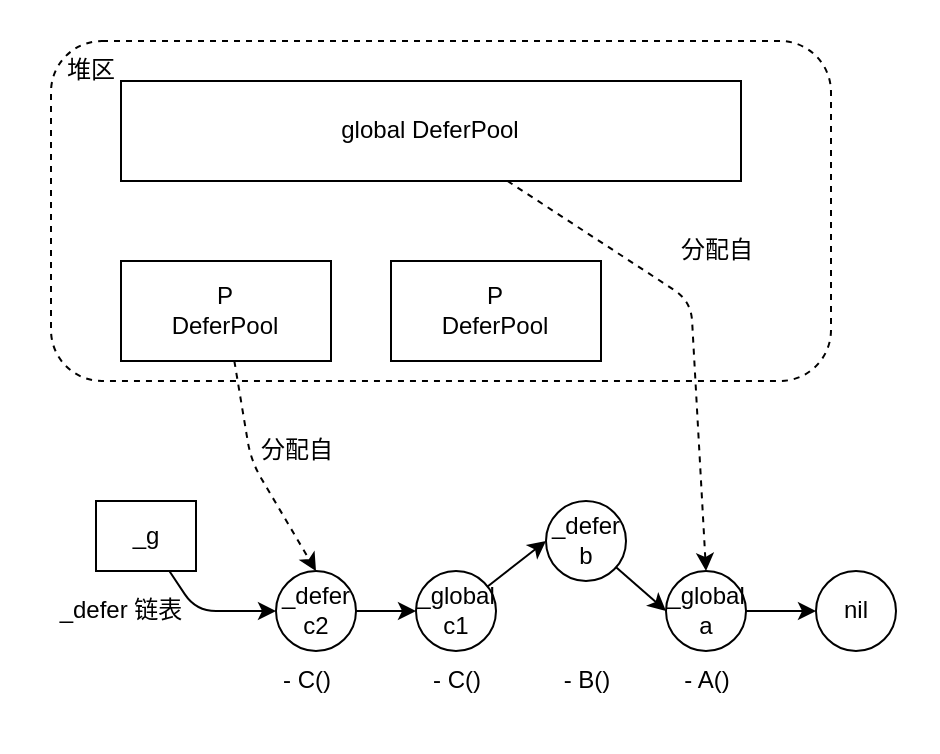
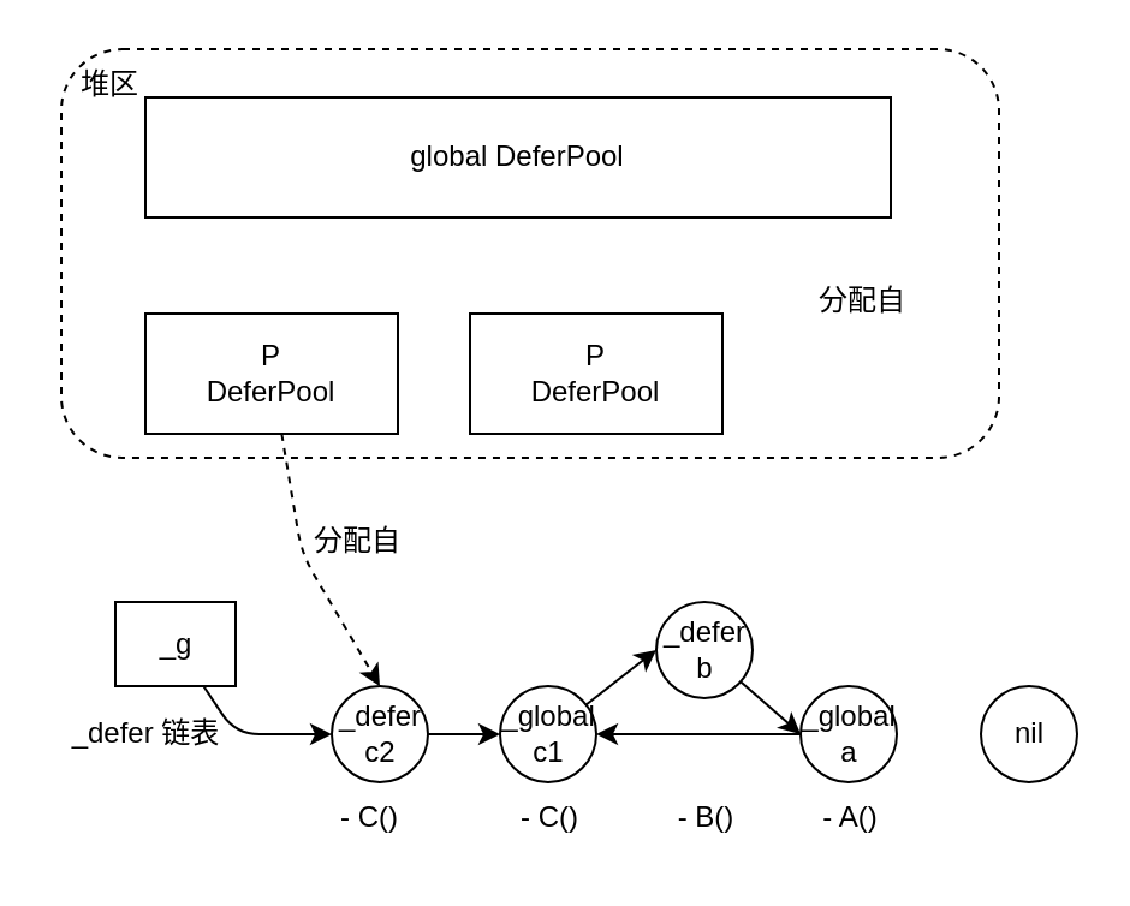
- <mxCell id="21" style="edgeStyle=none;html=1;entryX=0.5;entryY=0;entryDx=0;entryDy=0;dashed=1;" edge="1" parent="1" source="22" target="10"><mxGeometry relative="1" as="geometry"><Array as="points"><mxPoint x="345" y="150" /></Array></mxGeometry></mxCell>
- <mxCell id="9" style="edgeStyle=none;html=1;entryX=0;entryY=0.5;entryDx=0;entryDy=0;" edge="1" parent="1" source="10" target="11"><mxGeometry relative="1" as="geometry" /></mxCell>
+ <mxCell id="9" style="edgeStyle=none;html=1;" edge="1" parent="1" source="10" target="6"><mxGeometry relative="1" as="geometry" /></mxCell>
